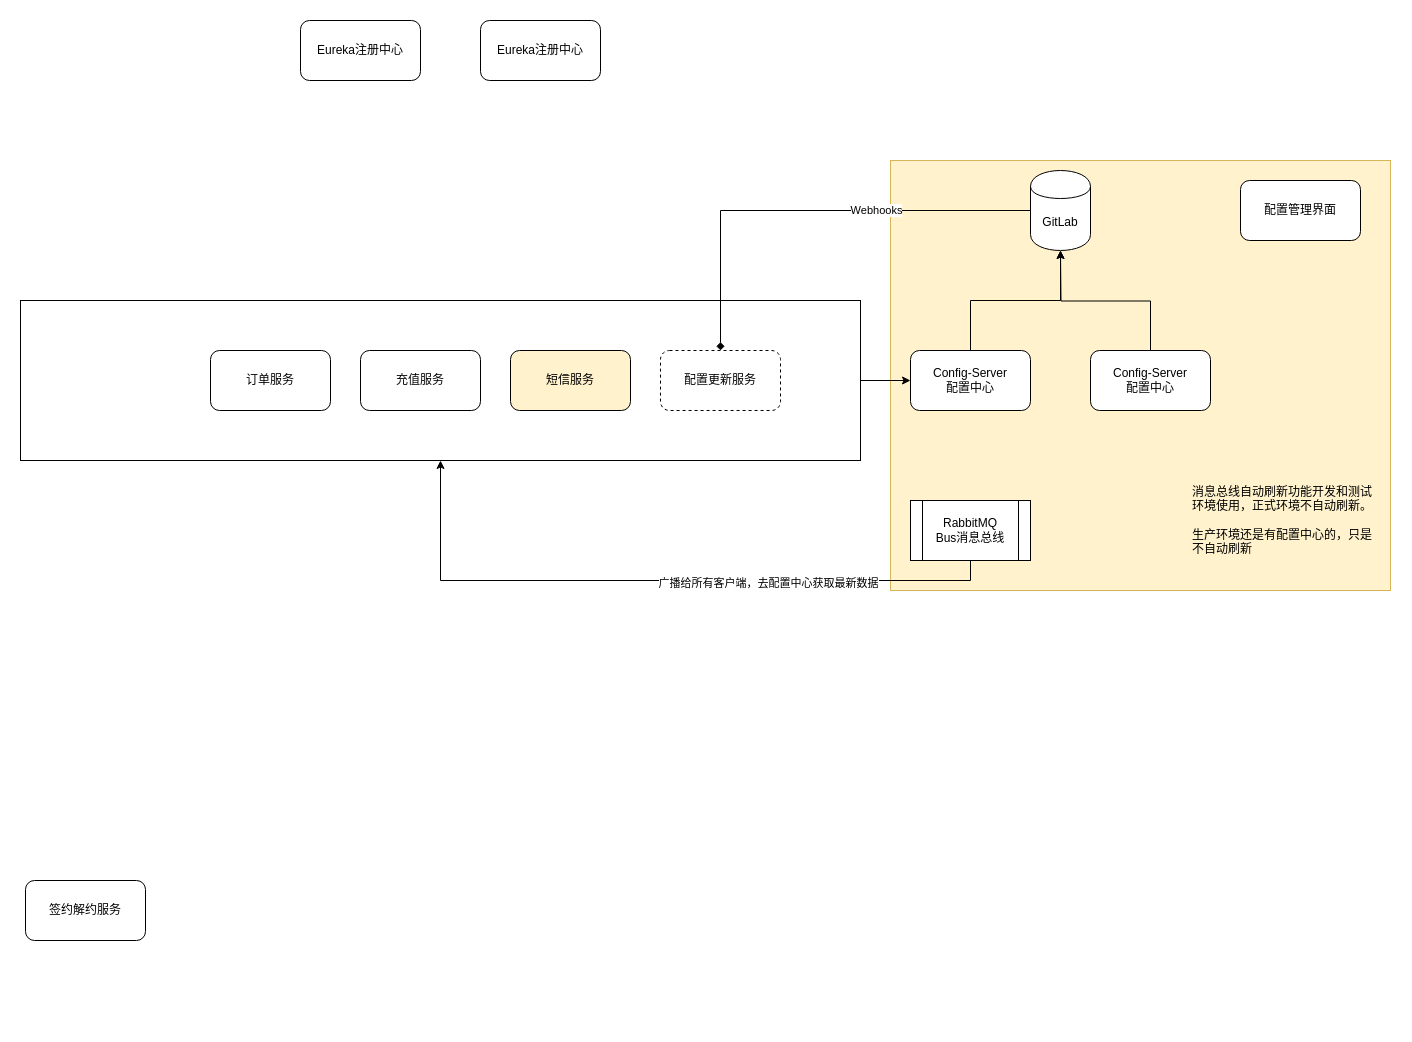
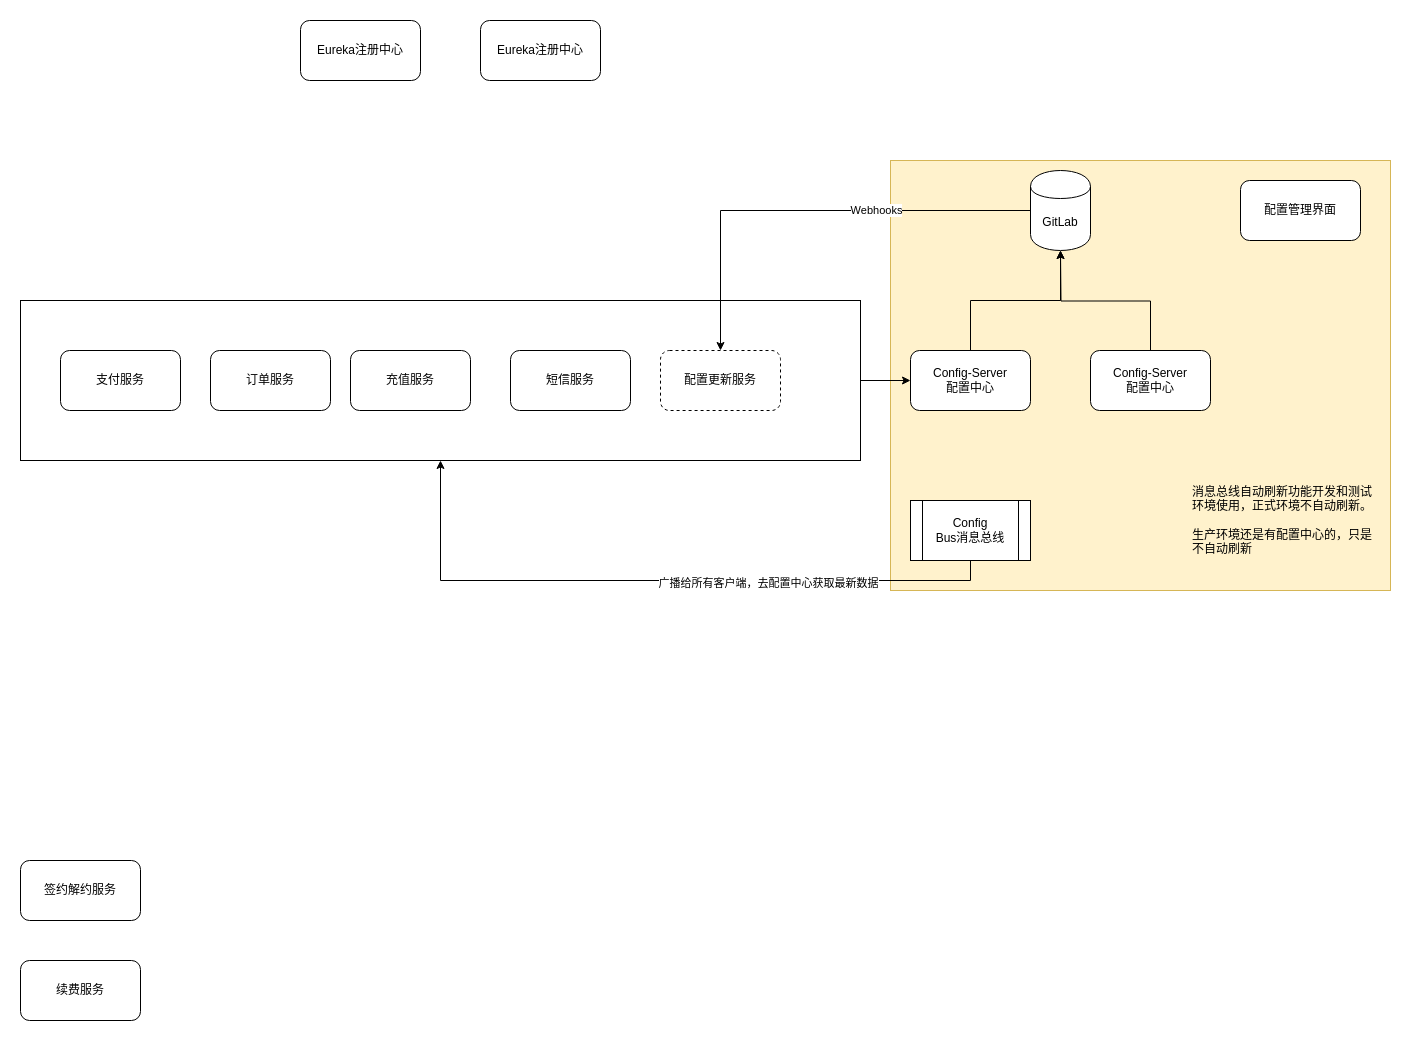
- <mxCell id="5" style="edgeStyle=orthogonalEdgeStyle;rounded=0;orthogonalLoop=1;jettySize=auto;html=1;exitX=0;exitY=0.5;exitDx=0;exitDy=0;endArrow=diamond;" edge="1" parent="1" source="7" target="22"><mxGeometry relative="1" as="geometry" /></mxCell>
+ <mxCell id="5" style="edgeStyle=orthogonalEdgeStyle;rounded=0;orthogonalLoop=1;jettySize=auto;html=1;exitX=0;exitY=0.5;exitDx=0;exitDy=0;" edge="1" parent="1" source="7" target="22"><mxGeometry relative="1" as="geometry" /></mxCell>
+ <mxCell id="13" value="支付服务" style="rounded=1;whiteSpace=wrap;html=1;" parent="1" vertex="1"><mxGeometry x="60" y="350" width="120" height="60" as="geometry" /></mxCell>
- <mxCell id="18" value="充值服务" style="rounded=1;whiteSpace=wrap;html=1;" parent="1" vertex="1"><mxGeometry x="360" y="350" width="120" height="60" as="geometry" /></mxCell>
+ <mxCell id="18" value="充值服务" style="rounded=1;whiteSpace=wrap;html=1;" parent="1" vertex="1"><mxGeometry x="350" y="350" width="120" height="60" as="geometry" /></mxCell>
- <mxCell id="16" value="短信服务" style="rounded=1;whiteSpace=wrap;html=1;fillColor=#fff2cc;" parent="1" vertex="1"><mxGeometry x="510" y="350" width="120" height="60" as="geometry" /></mxCell>
+ <mxCell id="16" value="短信服务" style="rounded=1;whiteSpace=wrap;html=1;" parent="1" vertex="1"><mxGeometry x="510" y="350" width="120" height="60" as="geometry" /></mxCell>
- <mxCell id="21" value="RabbitMQ&lt;br&gt;Bus消息总线" style="shape=process;whiteSpace=wrap;html=1;backgroundOutline=1;" parent="1" vertex="1"><mxGeometry x="910" y="500" width="120" height="60" as="geometry" /></mxCell>
+ <mxCell id="21" value="Config&lt;br&gt;Bus消息总线" style="shape=process;whiteSpace=wrap;html=1;backgroundOutline=1;" parent="1" vertex="1"><mxGeometry x="910" y="500" width="120" height="60" as="geometry" /></mxCell>
- <mxCell id="15" value="签约解约服务" style="rounded=1;whiteSpace=wrap;html=1;" parent="1" vertex="1"><mxGeometry x="25" y="880" width="120" height="60" as="geometry" /></mxCell>
+ <mxCell id="15" value="签约解约服务" style="rounded=1;whiteSpace=wrap;html=1;" parent="1" vertex="1"><mxGeometry x="20" y="860" width="120" height="60" as="geometry" /></mxCell>
+ <mxCell id="17" value="续费服务" style="rounded=1;whiteSpace=wrap;html=1;" parent="1" vertex="1"><mxGeometry x="20" y="960" width="120" height="60" as="geometry" /></mxCell>
